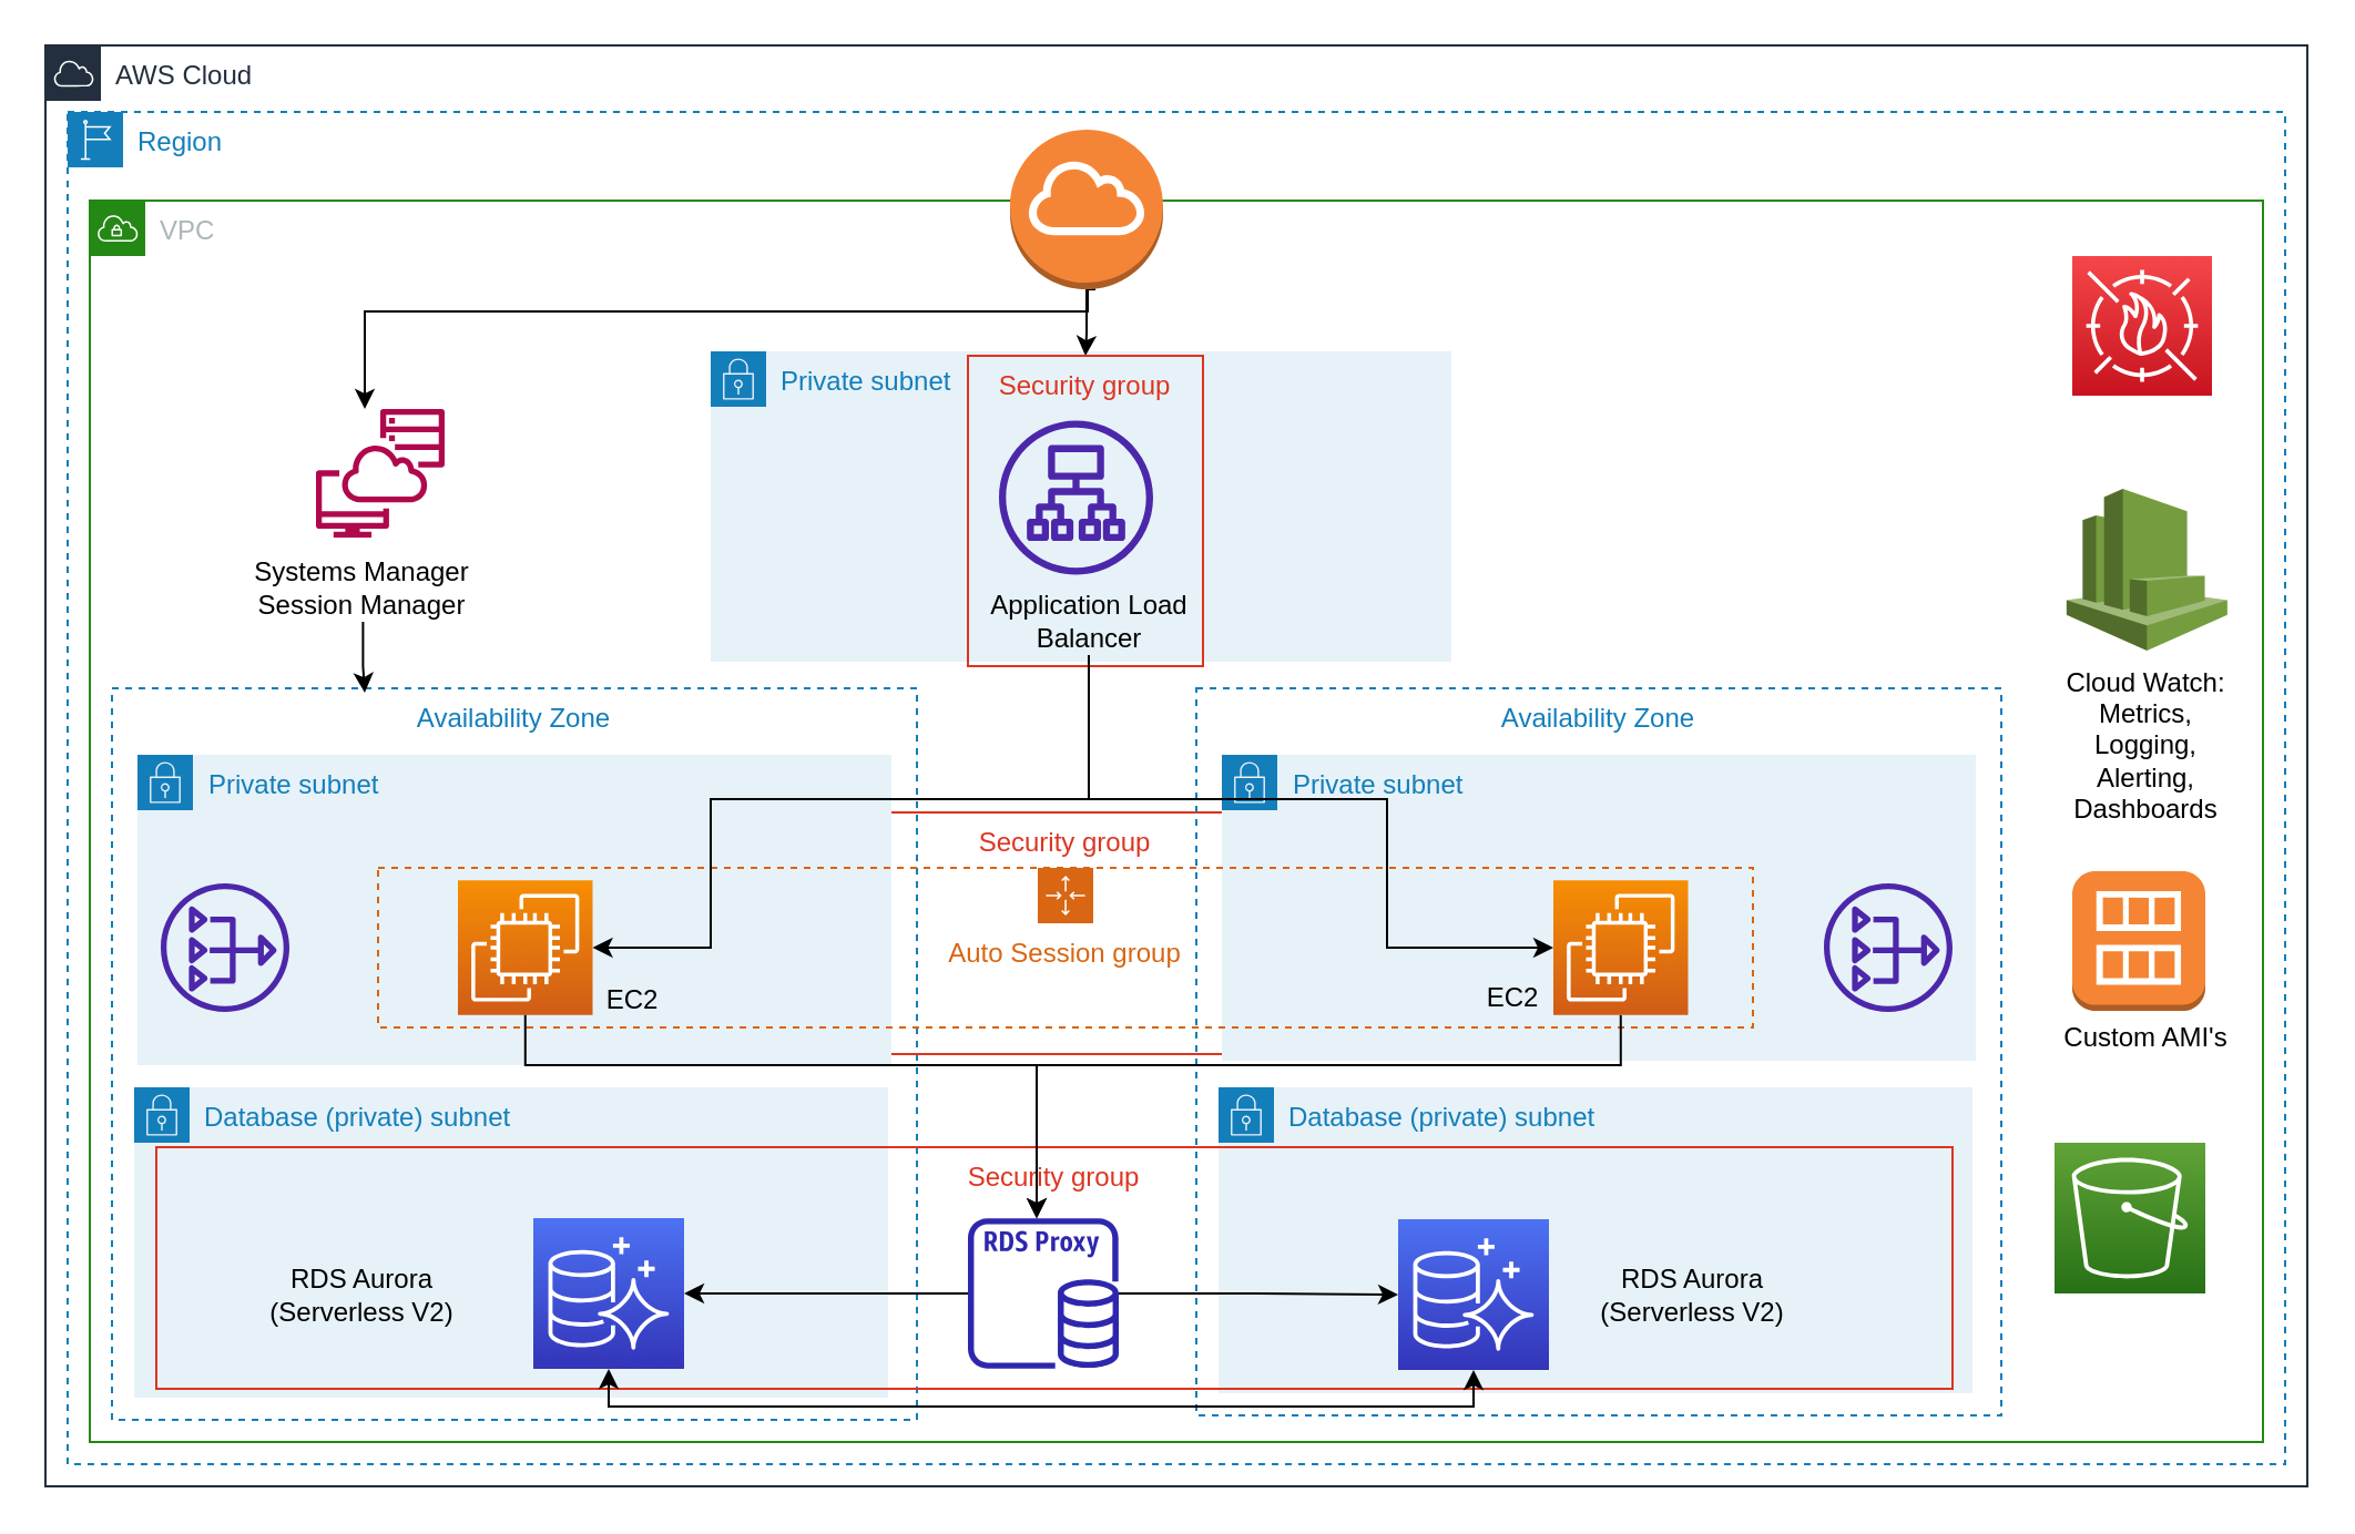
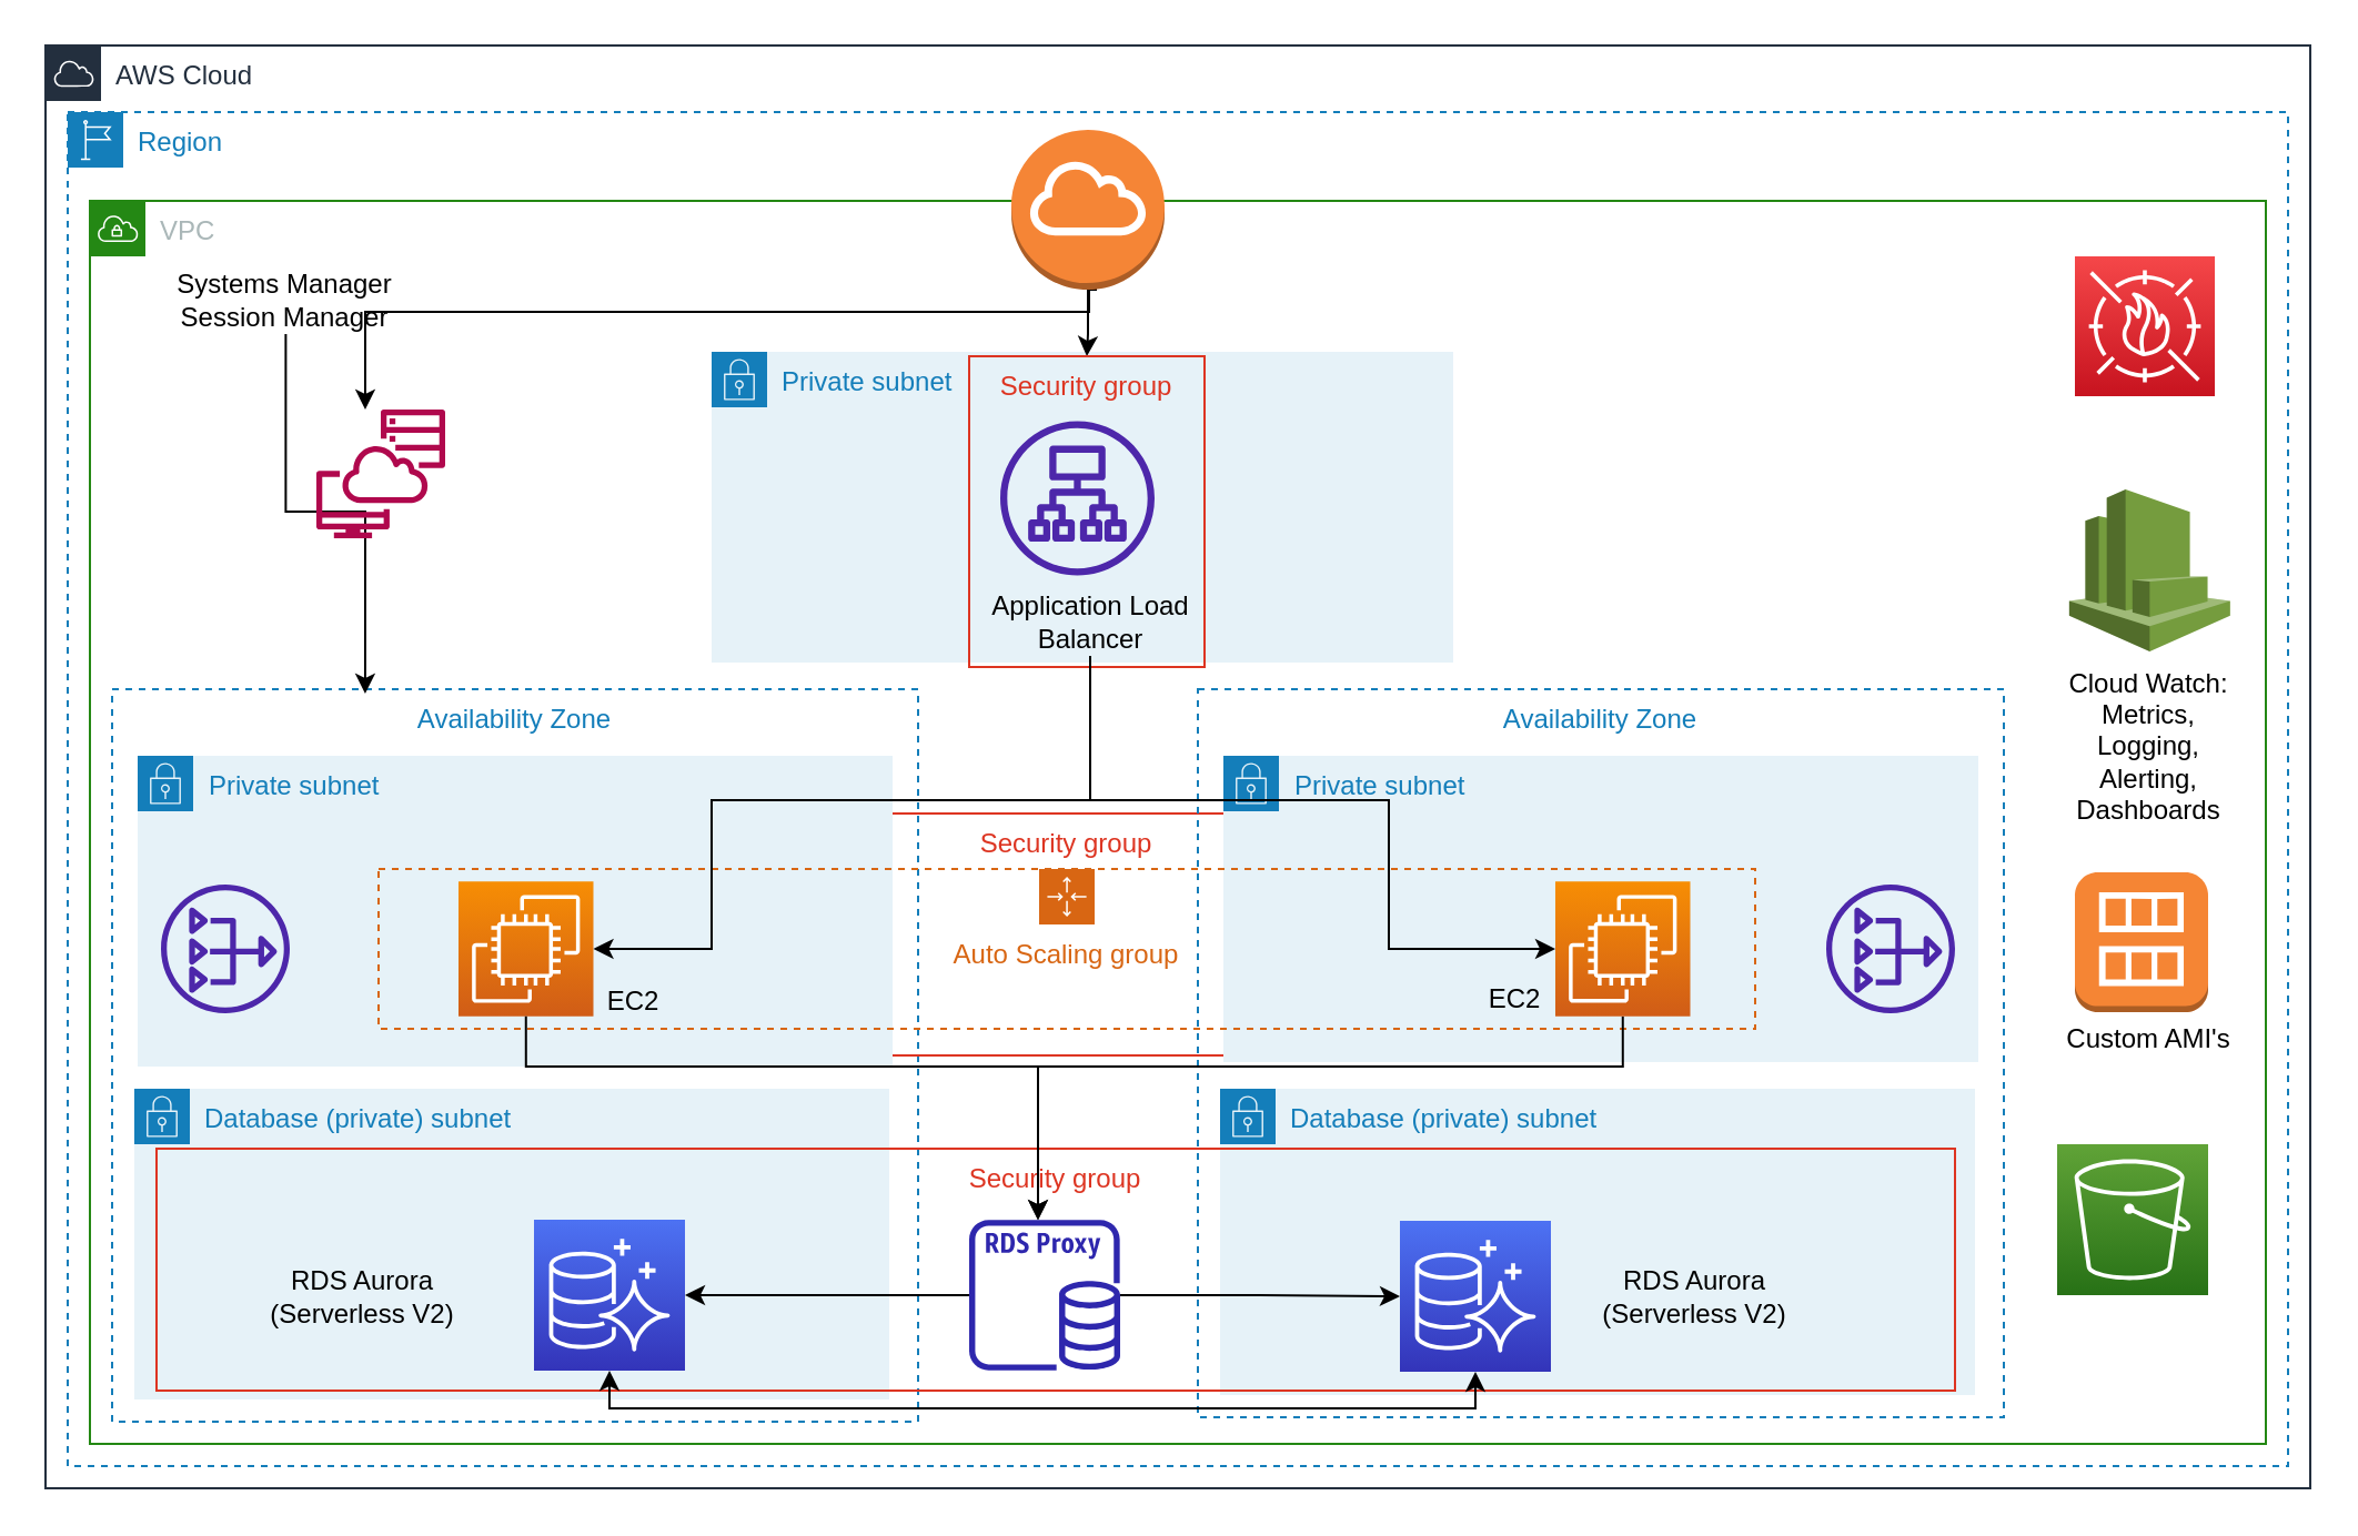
- <mxCell id="37" value="Systems Manager Session Manager" style="text;html=1;strokeColor=none;fillColor=none;align=center;verticalAlign=middle;whiteSpace=wrap;rounded=0;" vertex="1" parent="3"><mxGeometry x="63.19" y="160" width="120" height="30" as="geometry" /></mxCell>
+ <mxCell id="37" value="Systems Manager Session Manager" style="text;html=1;strokeColor=none;fillColor=none;align=center;verticalAlign=middle;whiteSpace=wrap;rounded=0;" vertex="1" parent="3"><mxGeometry x="28.19" y="30" width="120" height="30" as="geometry" /></mxCell>
- <mxCell id="12" value="Auto Session group" style="points=[[0,0],[0.25,0],[0.5,0],[0.75,0],[1,0],[1,0.25],[1,0.5],[1,0.75],[1,1],[0.75,1],[0.5,1],[0.25,1],[0,1],[0,0.75],[0,0.5],[0,0.25]];outlineConnect=0;gradientColor=none;html=1;whiteSpace=wrap;fontSize=12;fontStyle=0;container=1;pointerEvents=0;collapsible=0;recursiveResize=0;shape=mxgraph.aws4.groupCenter;grIcon=mxgraph.aws4.group_auto_scaling_group;grStroke=1;strokeColor=#D86613;fillColor=none;verticalAlign=top;align=center;fontColor=#D86613;dashed=1;spacingTop=25;" parent="3" vertex="1"><mxGeometry x="130" y="301" width="620" height="72" as="geometry" /></mxCell>
+ <mxCell id="12" value="Auto Scaling group" style="points=[[0,0],[0.25,0],[0.5,0],[0.75,0],[1,0],[1,0.25],[1,0.5],[1,0.75],[1,1],[0.75,1],[0.5,1],[0.25,1],[0,1],[0,0.75],[0,0.5],[0,0.25]];outlineConnect=0;gradientColor=none;html=1;whiteSpace=wrap;fontSize=12;fontStyle=0;container=1;pointerEvents=0;collapsible=0;recursiveResize=0;shape=mxgraph.aws4.groupCenter;grIcon=mxgraph.aws4.group_auto_scaling_group;grStroke=1;strokeColor=#D86613;fillColor=none;verticalAlign=top;align=center;fontColor=#D86613;dashed=1;spacingTop=25;" parent="3" vertex="1"><mxGeometry x="130" y="301" width="620" height="72" as="geometry" /></mxCell>
